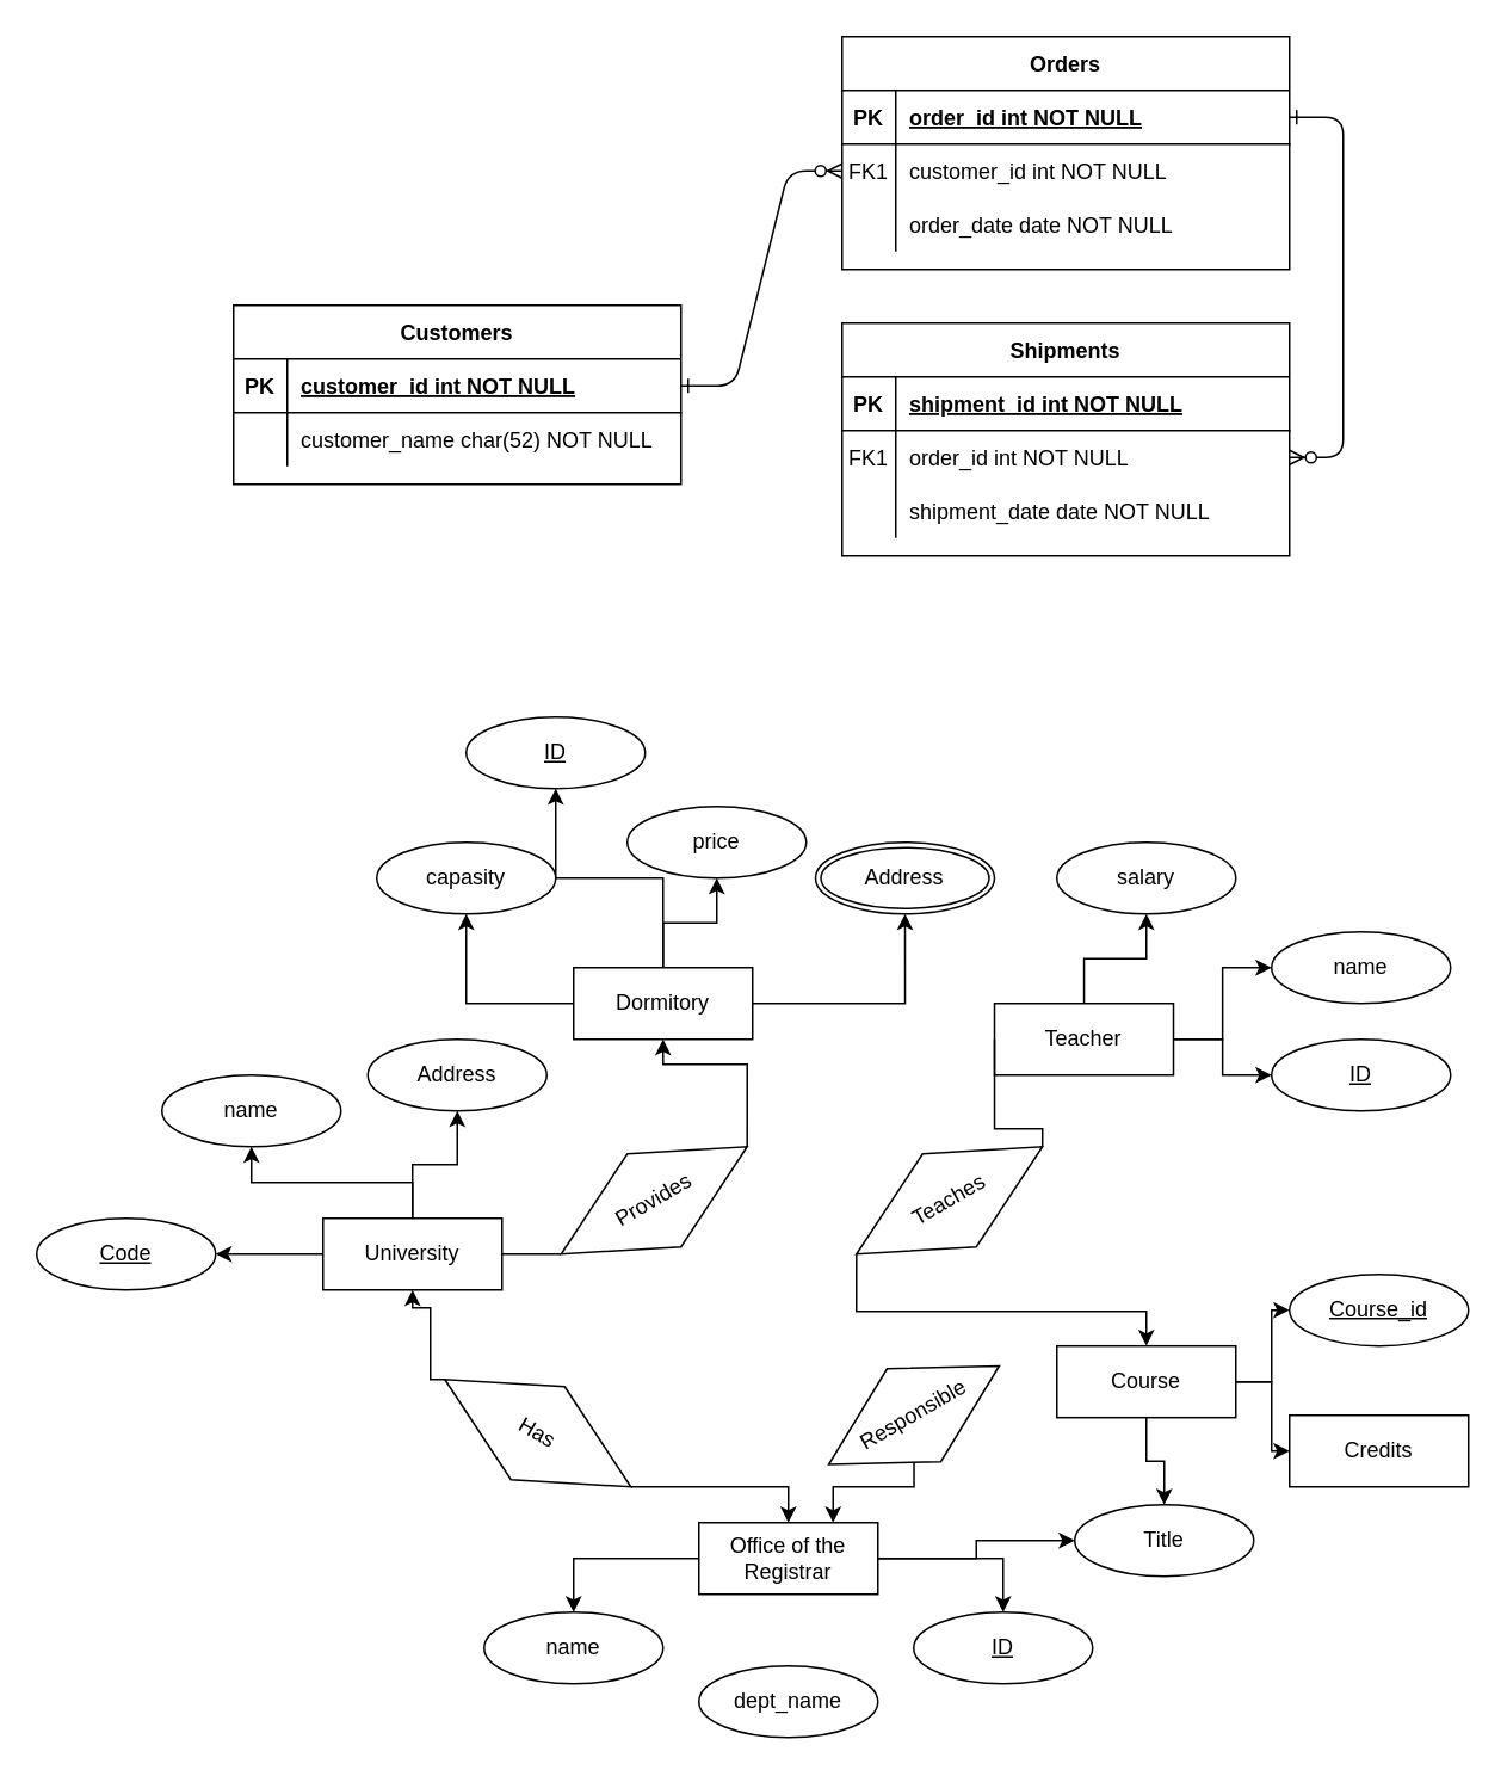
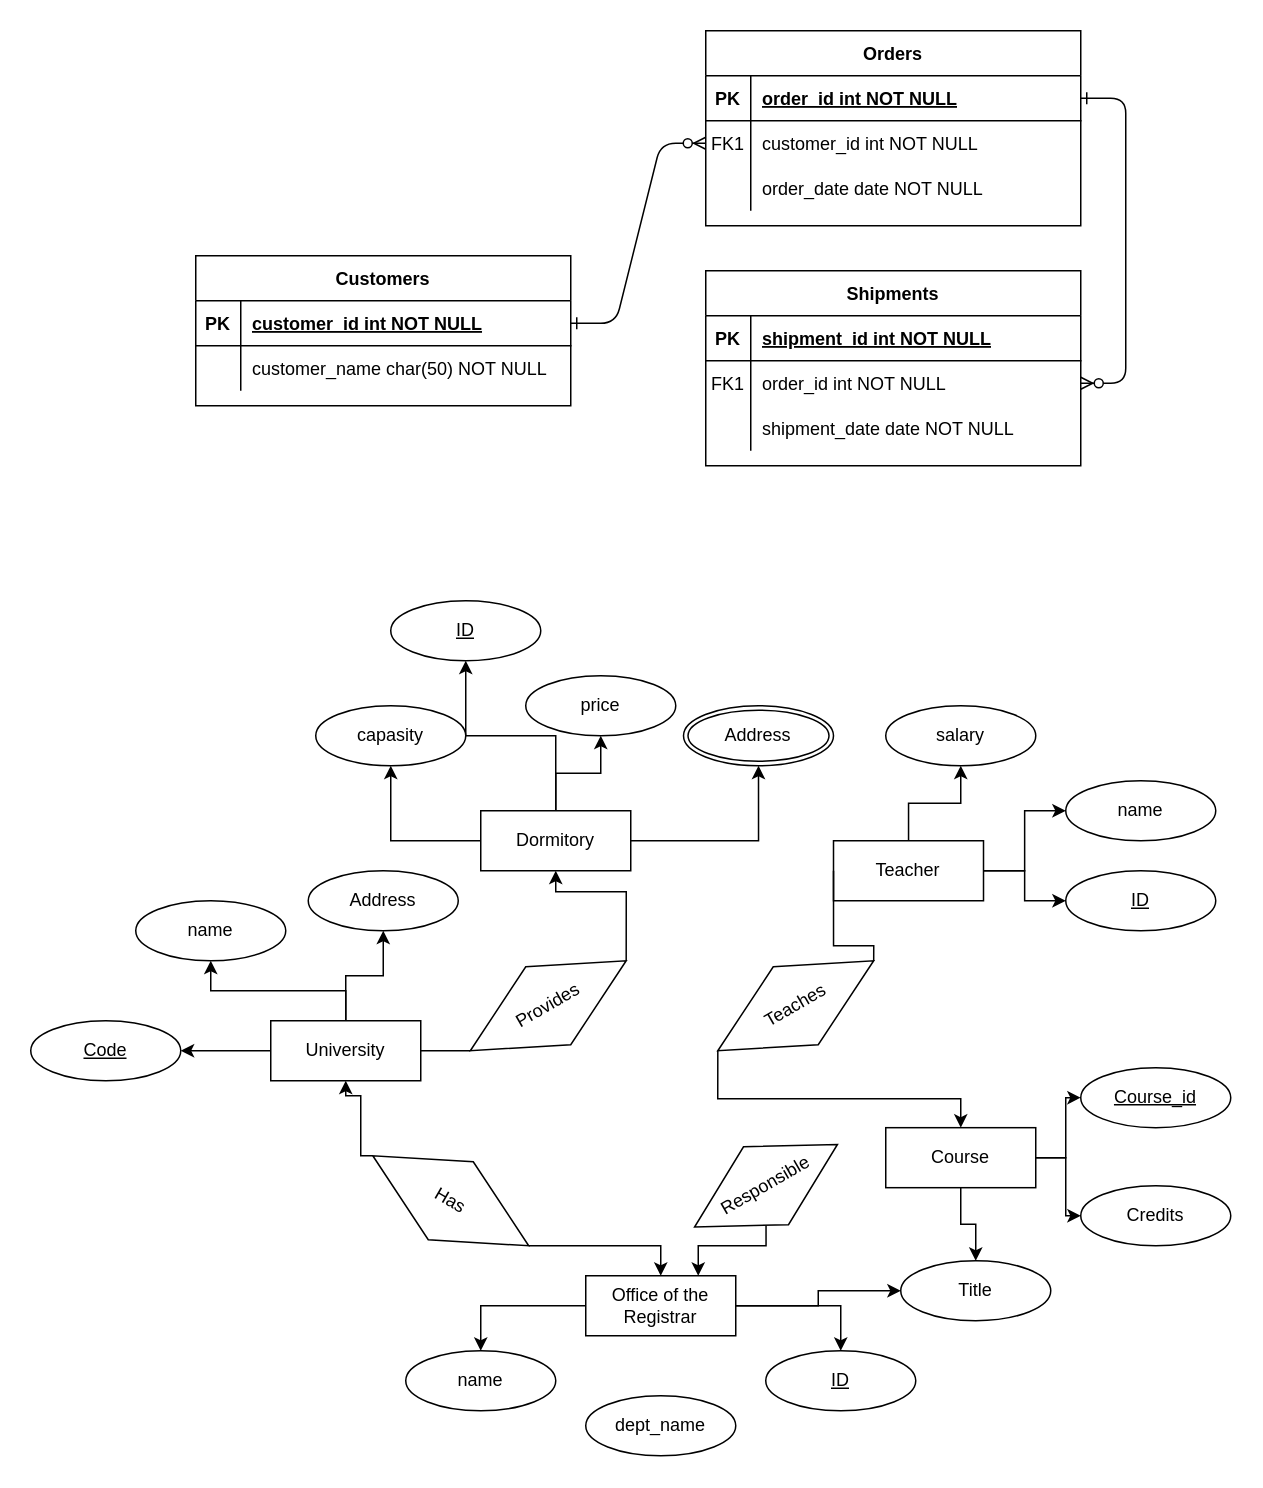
- <mxCell id="30" value="customer_name char(52) NOT NULL" style="shape=partialRectangle;overflow=hidden;connectable=0;fillColor=none;top=0;left=0;bottom=0;right=0;align=left;spacingLeft=6;" parent="28" vertex="1"><mxGeometry x="30" width="220" height="30" as="geometry" /></mxCell>
+ <mxCell id="30" value="customer_name char(50) NOT NULL" style="shape=partialRectangle;overflow=hidden;connectable=0;fillColor=none;top=0;left=0;bottom=0;right=0;align=left;spacingLeft=6;" parent="28" vertex="1"><mxGeometry x="30" width="220" height="30" as="geometry" /></mxCell>
- <mxCell id="64" value="Credits" style="whiteSpace=wrap;html=1;align=center;rounded=0;" vertex="1" parent="1"><mxGeometry x="720" y="790" width="100" height="40" as="geometry" /></mxCell>
+ <mxCell id="64" value="Credits" style="ellipse;whiteSpace=wrap;html=1;align=center;" vertex="1" parent="1"><mxGeometry x="720" y="790" width="100" height="40" as="geometry" /></mxCell>
